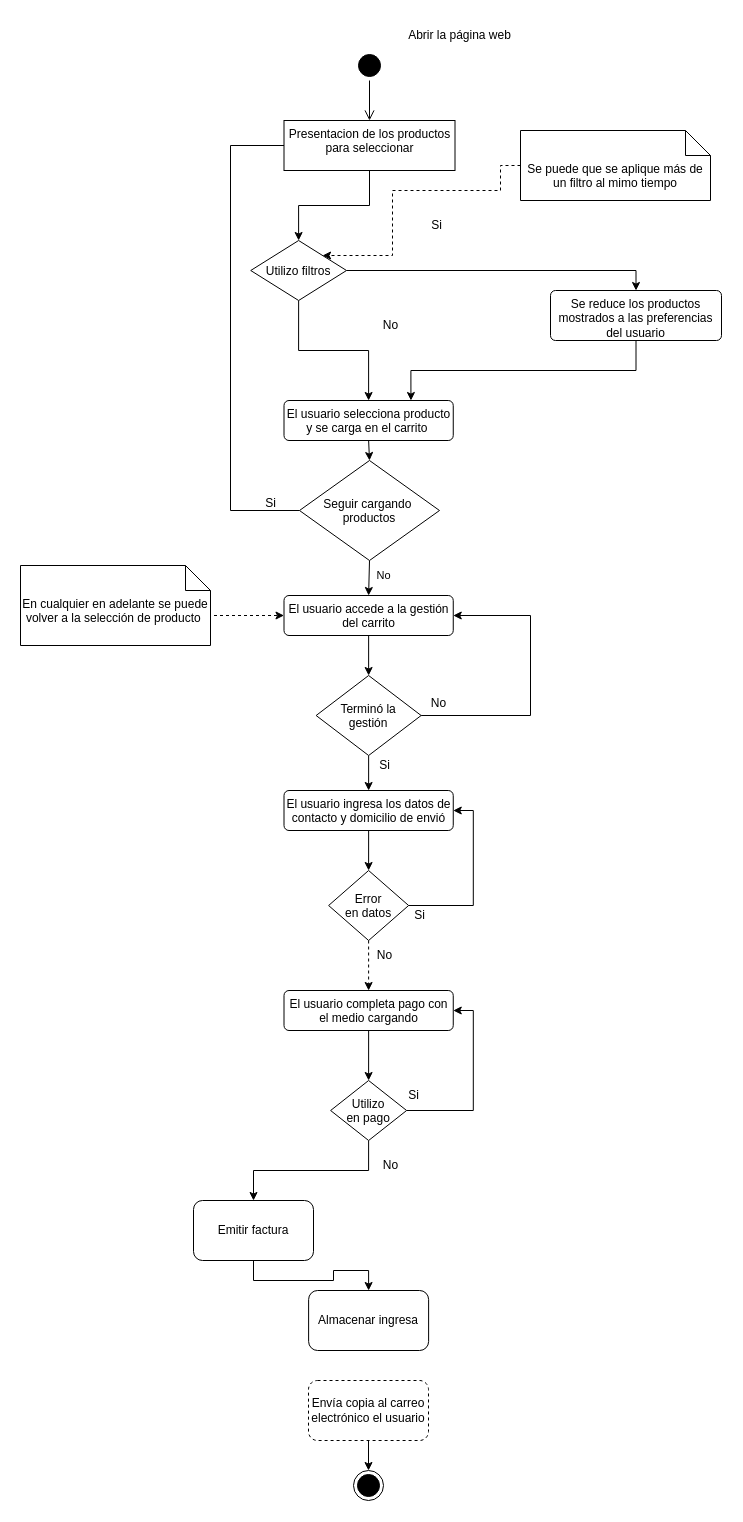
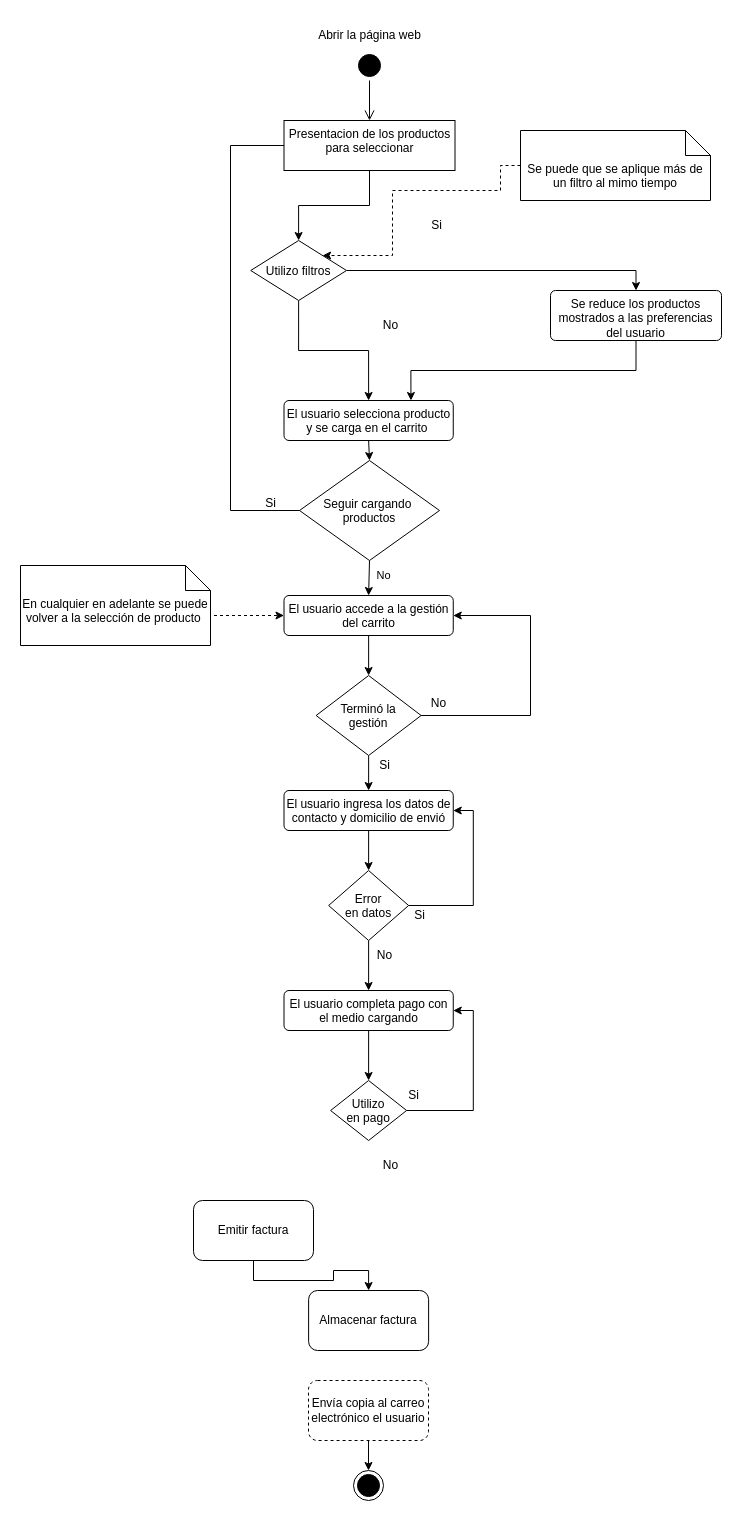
- <mxCell id="29" value="Abrir la página web" style="text;html=1;align=center;verticalAlign=middle;resizable=0;points=[];autosize=1;strokeColor=none;fillColor=none;" vertex="1" parent="1"><mxGeometry x="394.01" y="20" width="130" height="30" as="geometry" /></mxCell>
+ <mxCell id="29" value="Abrir la página web" style="text;html=1;align=center;verticalAlign=middle;resizable=0;points=[];autosize=1;strokeColor=none;fillColor=none;" vertex="1" parent="1"><mxGeometry x="304.01" width="130" height="30" as="geometry" y="20" /></mxCell>
- <mxCell id="40" style="edgeStyle=orthogonalEdgeStyle;rounded=0;orthogonalLoop=1;jettySize=auto;html=1;exitX=0.5;exitY=1;exitDx=0;exitDy=0;entryX=0.5;entryY=0;entryDx=0;entryDy=0;dashed=1;" edge="1" parent="1" source="38" target="32"><mxGeometry relative="1" as="geometry" /></mxCell>
+ <mxCell id="40" style="edgeStyle=orthogonalEdgeStyle;rounded=0;orthogonalLoop=1;jettySize=auto;html=1;exitX=0.5;exitY=1;exitDx=0;exitDy=0;entryX=0.5;entryY=0;entryDx=0;entryDy=0;" edge="1" parent="1" source="38" target="32"><mxGeometry relative="1" as="geometry" /></mxCell>
- <mxCell id="34" style="edgeStyle=orthogonalEdgeStyle;rounded=0;orthogonalLoop=1;jettySize=auto;html=1;entryX=0.5;entryY=0;entryDx=0;entryDy=0;exitX=0.5;exitY=1;exitDx=0;exitDy=0;" edge="1" parent="1" source="35" target="47"><mxGeometry relative="1" as="geometry"><mxPoint x="368" y="1200" as="sourcePoint" /><mxPoint x="368.135" y="1209" as="targetPoint" /></mxGeometry></mxCell>
- <mxCell id="44" value="Almacenar ingresa" style="rounded=1;whiteSpace=wrap;html=1;" vertex="1" parent="1"><mxGeometry x="308.11" y="1290" width="120" height="60" as="geometry" /></mxCell>
+ <mxCell id="44" value="Almacenar factura" style="rounded=1;whiteSpace=wrap;html=1;" vertex="1" parent="1"><mxGeometry x="308.11" y="1290" width="120" height="60" as="geometry" /></mxCell>
